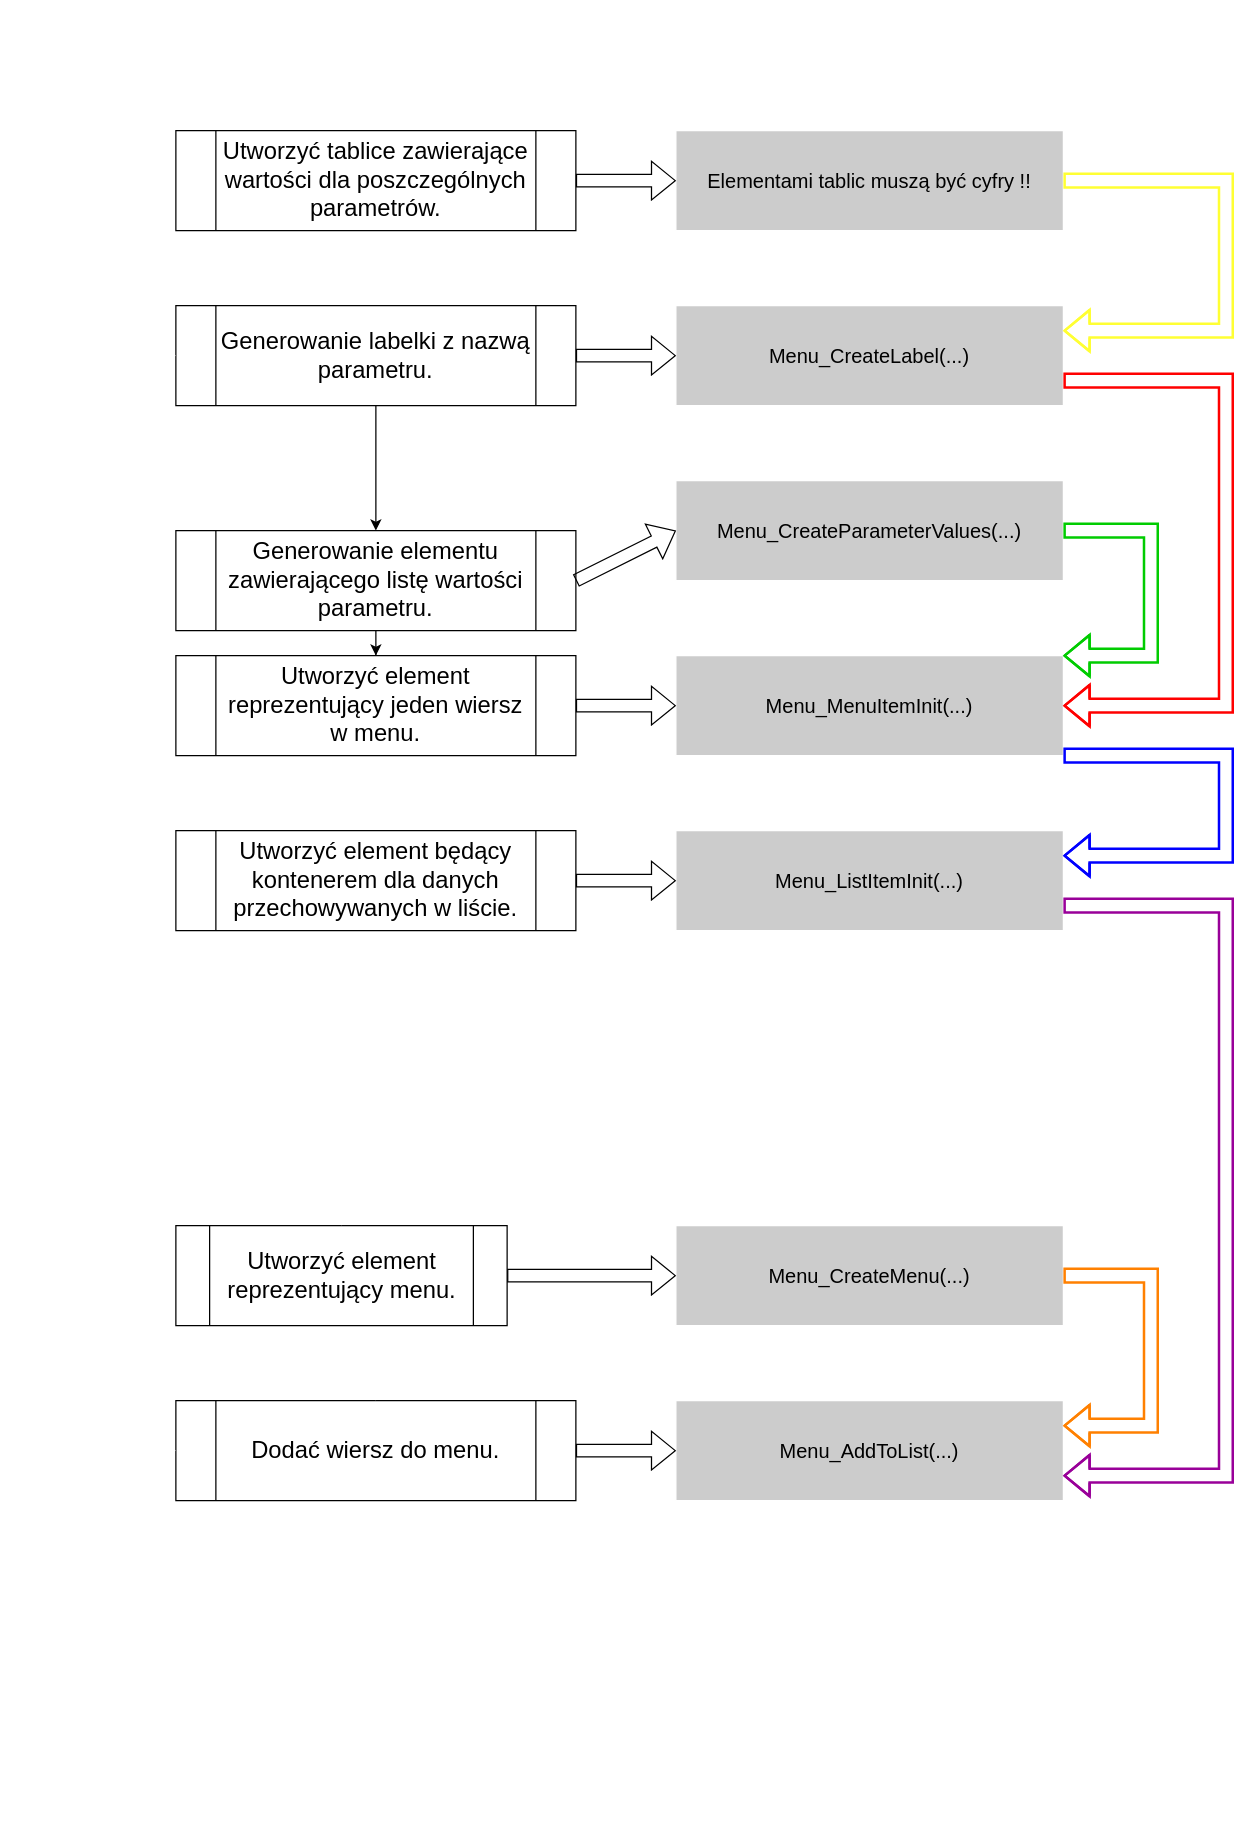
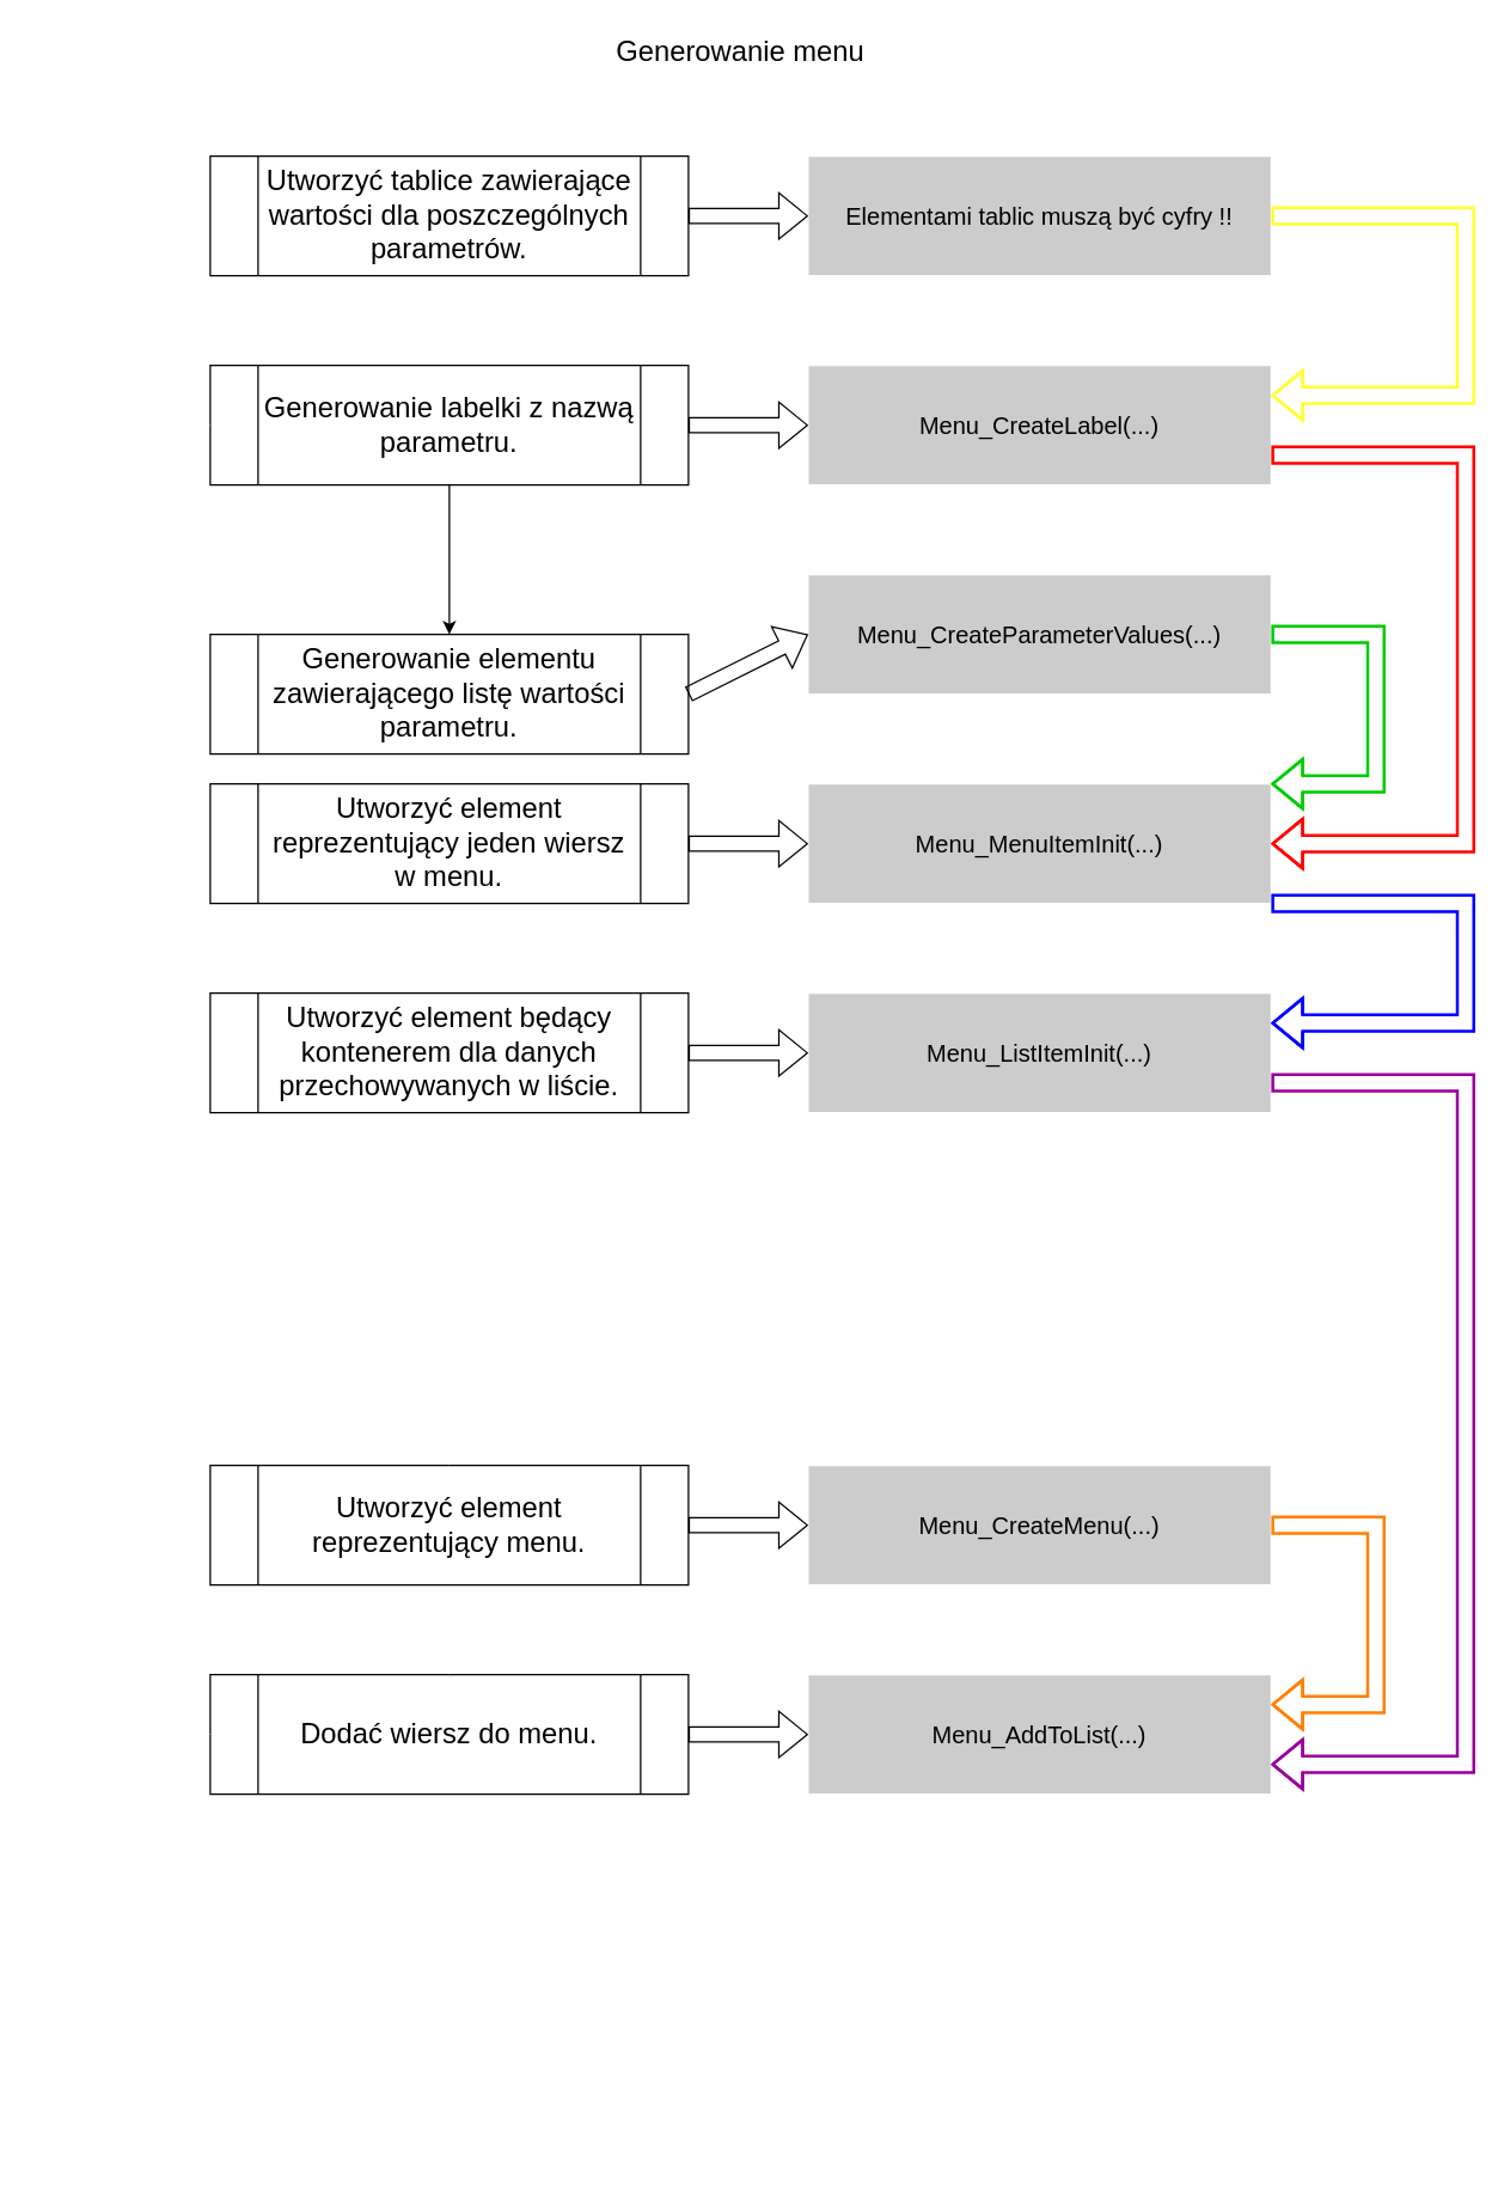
+ <mxCell id="2" value="Generowanie menu" style="text;html=1;strokeColor=none;fillColor=none;align=center;verticalAlign=middle;whiteSpace=wrap;rounded=0;fontSize=19;" vertex="1" parent="1"><mxGeometry x="395" y="20" width="200" height="30" as="geometry" /></mxCell>
- <mxCell id="9" value="" style="edgeStyle=orthogonalEdgeStyle;rounded=0;orthogonalLoop=1;jettySize=auto;html=1;fontSize=16;fontColor=#000000;" edge="1" parent="1" source="10" target="16"><mxGeometry relative="1" as="geometry" /></mxCell>
- <mxCell id="33" value="Utworzyć element reprezentujący menu." style="shape=process;whiteSpace=wrap;html=1;backgroundOutline=1;fontSize=19;" vertex="1" parent="1"><mxGeometry x="140" y="980" width="265" height="80" as="geometry" /></mxCell>
+ <mxCell id="33" value="Utworzyć element reprezentujący menu." style="shape=process;whiteSpace=wrap;html=1;backgroundOutline=1;fontSize=19;" vertex="1" parent="1"><mxGeometry x="140" y="980" width="320" height="80" as="geometry" /></mxCell>
